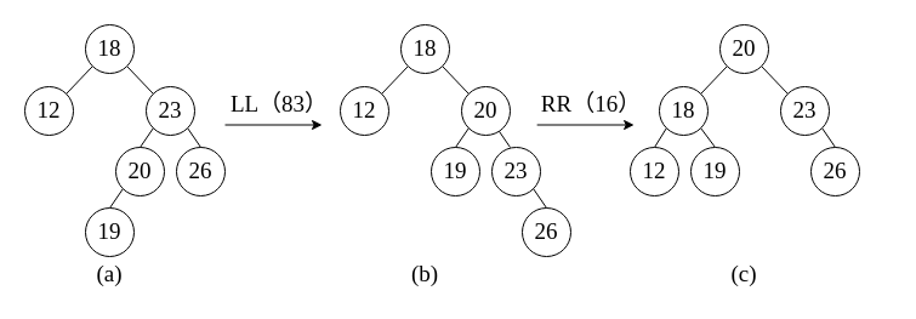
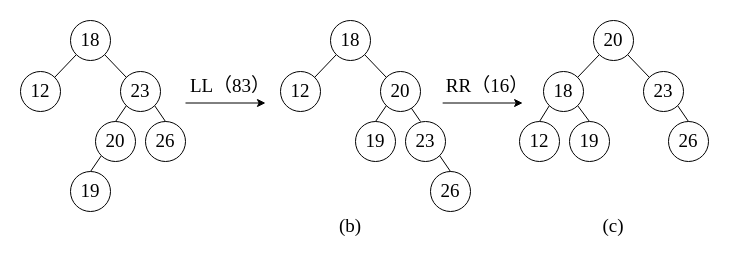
- <mxCell id="27" value="&lt;span style=&quot;font-size: 19px;&quot;&gt;(a)&lt;/span&gt;" style="text;html=1;strokeColor=none;fillColor=none;align=center;verticalAlign=middle;whiteSpace=wrap;rounded=0;fontSize=19;fontFamily=Times New Roman;fontColor=default;" parent="15" vertex="1"><mxGeometry x="40" y="191" width="60" height="30" as="geometry" /></mxCell>
